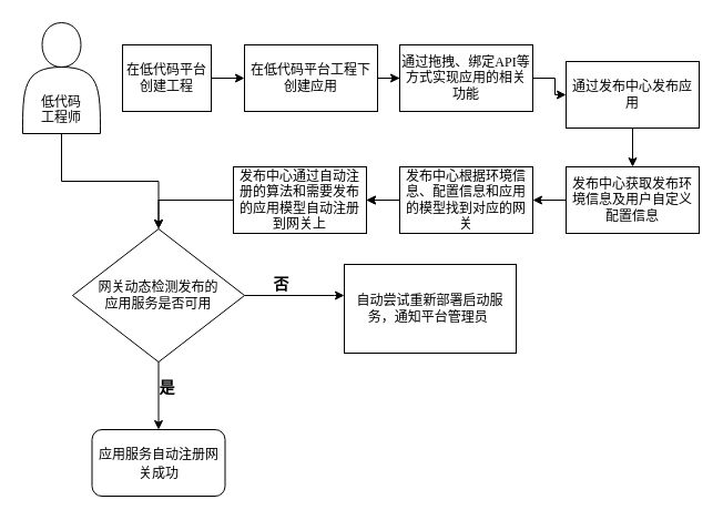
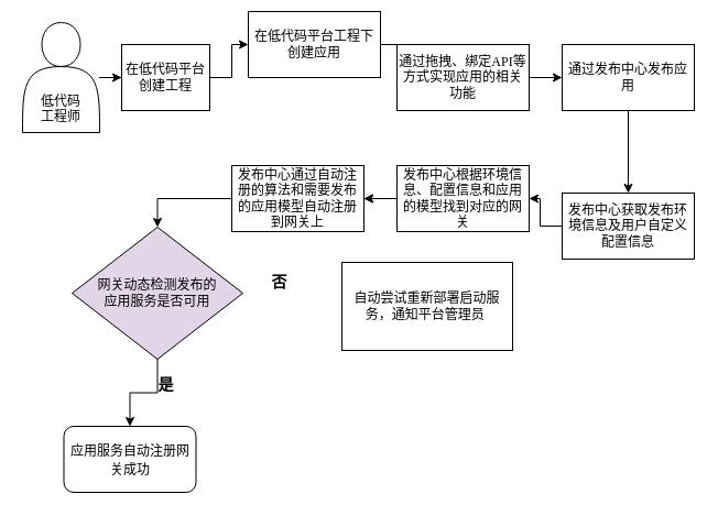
- <mxCell id="7" value="在低代码平台工程下创建应用" style="whiteSpace=wrap;html=1;" vertex="1" parent="1"><mxGeometry x="220" y="40" width="120" height="60" as="geometry" /></mxCell>
+ <mxCell id="7" value="在低代码平台工程下创建应用" style="whiteSpace=wrap;html=1;" vertex="1" parent="1"><mxGeometry x="225" y="10" width="120" height="60" as="geometry" /></mxCell>
- <mxCell id="11" value="通过发布中心发布应用" style="whiteSpace=wrap;html=1;" vertex="1" parent="1"><mxGeometry x="510" y="55" width="120" height="60" as="geometry" /></mxCell>
+ <mxCell id="11" value="通过发布中心发布应用" style="whiteSpace=wrap;html=1;" vertex="1" parent="1"><mxGeometry x="510" y="40" width="120" height="60" as="geometry" /></mxCell>
- <mxCell id="2" value="" style="edgeStyle=orthogonalEdgeStyle;rounded=0;orthogonalLoop=1;jettySize=auto;html=1;" edge="1" parent="1" source="3" target="20"><mxGeometry relative="1" as="geometry" /></mxCell>
+ <mxCell id="2" value="" style="edgeStyle=orthogonalEdgeStyle;rounded=0;orthogonalLoop=1;jettySize=auto;html=1;" edge="1" parent="1" source="3" target="5"><mxGeometry relative="1" as="geometry" /></mxCell>
- <mxCell id="18" value="&lt;font style=&quot;font-size: 12px&quot;&gt;发布中心获取发布环境信息及用户自定义配置信息&lt;/font&gt;" style="whiteSpace=wrap;html=1;" vertex="1" parent="1"><mxGeometry x="510" y="150" width="120" height="60" as="geometry" /></mxCell>
+ <mxCell id="18" value="&lt;font style=&quot;font-size: 12px&quot;&gt;发布中心获取发布环境信息及用户自定义配置信息&lt;/font&gt;" style="whiteSpace=wrap;html=1;" vertex="1" parent="1"><mxGeometry x="510" y="175" width="120" height="60" as="geometry" /></mxCell>
- <mxCell id="20" value="网关动态检测发布的&lt;br&gt;应用服务是否可用" style="rhombus;whiteSpace=wrap;html=1;align=center;" vertex="1" parent="1"><mxGeometry x="65" y="206" width="155" height="120" as="geometry" /></mxCell>
+ <mxCell id="20" value="网关动态检测发布的&lt;br&gt;应用服务是否可用" style="rhombus;whiteSpace=wrap;html=1;align=center;fillColor=#e1d5e7;" vertex="1" parent="1"><mxGeometry x="65" y="206" width="155" height="120" as="geometry" /></mxCell>
- <mxCell id="19" value="" style="edgeStyle=orthogonalEdgeStyle;rounded=0;orthogonalLoop=1;jettySize=auto;html=1;fontSize=12;exitX=1;exitY=0.5;exitDx=0;exitDy=0;" edge="1" parent="1" source="20" target="21"><mxGeometry relative="1" as="geometry"><Array as="points"><mxPoint x="301" y="266" /><mxPoint x="301" y="266" /></Array></mxGeometry></mxCell>
- <mxCell id="23" value="&lt;font style=&quot;font-size: 12px&quot;&gt;应用服务自动注册网关成功&lt;/font&gt;" style="rounded=1;whiteSpace=wrap;html=1;fontSize=14;align=center;" vertex="1" parent="1"><mxGeometry x="82.5" y="387" width="120" height="60" as="geometry" /></mxCell>
+ <mxCell id="23" value="&lt;font style=&quot;font-size: 12px&quot;&gt;应用服务自动注册网关成功&lt;/font&gt;" style="rounded=1;whiteSpace=wrap;html=1;fontSize=14;align=center;" vertex="1" parent="1"><mxGeometry x="57.5" y="387" width="120" height="60" as="geometry" /></mxCell>
